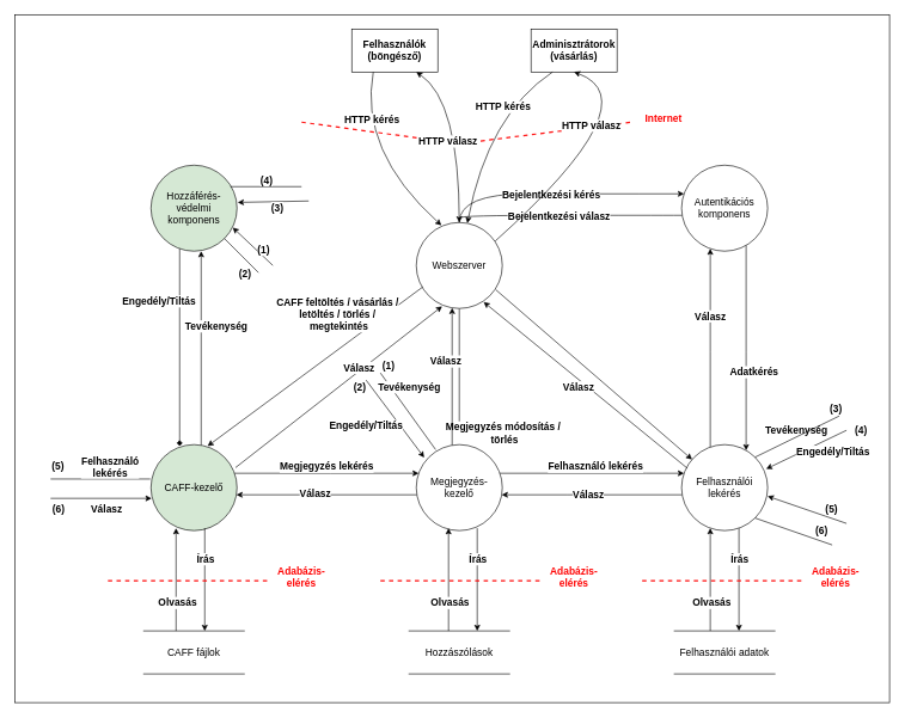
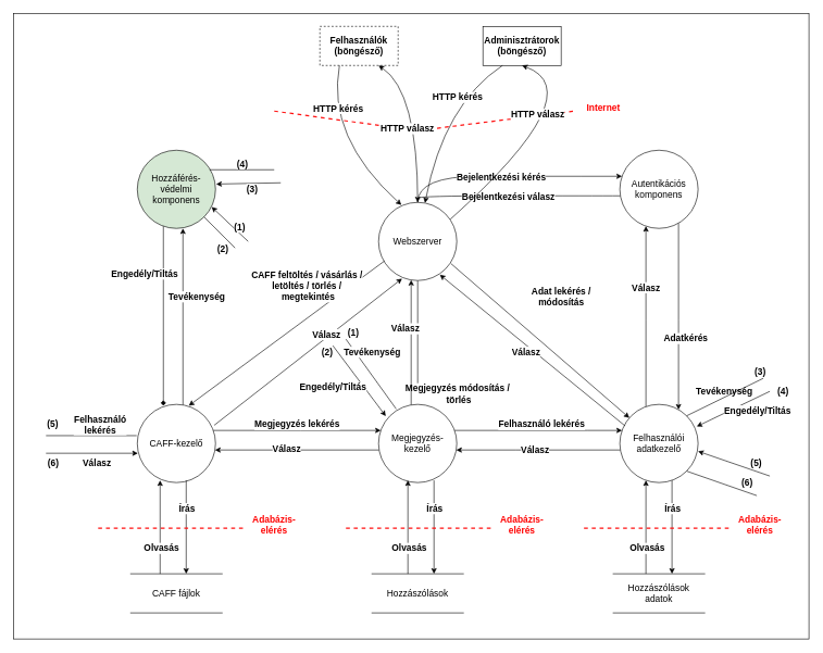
- <mxCell id="4" value="&lt;font style=&quot;font-size: 14px;&quot;&gt;&lt;b&gt;Felhasználók (böngésző)&lt;/b&gt;&lt;/font&gt;" style="rounded=0;whiteSpace=wrap;html=1;" vertex="1" parent="1"><mxGeometry x="490" y="40" width="120" height="60" as="geometry" /></mxCell>
+ <mxCell id="4" value="&lt;font style=&quot;font-size: 14px;&quot;&gt;&lt;b&gt;Felhasználók (böngésző)&lt;/b&gt;&lt;/font&gt;" style="rounded=0;whiteSpace=wrap;html=1;dashed=1;" vertex="1" parent="1"><mxGeometry x="490" y="40" width="120" height="60" as="geometry" /></mxCell>
- <mxCell id="99" value="&lt;font style=&quot;font-size: 14px;&quot;&gt;&lt;b&gt;Adminisztrátorok (vásárlás)&lt;/b&gt;&lt;/font&gt;" style="rounded=0;whiteSpace=wrap;html=1;" vertex="1" parent="1"><mxGeometry x="740" y="40" width="120" height="60" as="geometry" /></mxCell>
+ <mxCell id="99" value="&lt;font style=&quot;font-size: 14px;&quot;&gt;&lt;b&gt;Adminisztrátorok (böngésző)&lt;/b&gt;&lt;/font&gt;" style="rounded=0;whiteSpace=wrap;html=1;" vertex="1" parent="1"><mxGeometry x="740" y="40" width="120" height="60" as="geometry" /></mxCell>
+ <mxCell id="48" value="&lt;b&gt;Adat lekérés /&lt;br&gt;módosítás&lt;br&gt;&lt;/b&gt;" style="text;html=1;align=center;verticalAlign=middle;resizable=0;points=[];autosize=1;strokeColor=none;fillColor=none;fontSize=14;fontColor=#000000;" vertex="1" parent="1"><mxGeometry x="800" y="430" width="120" height="50" as="geometry" /></mxCell>
- <mxCell id="39" value="&lt;font style=&quot;font-size: 14px;&quot;&gt;CAFF-kezelő&lt;/font&gt;" style="ellipse;whiteSpace=wrap;html=1;aspect=fixed;fillColor=#d5e8d4;" vertex="1" parent="1"><mxGeometry x="210" y="620" width="120" height="120" as="geometry" /></mxCell>
+ <mxCell id="39" value="&lt;font style=&quot;font-size: 14px;&quot;&gt;CAFF-kezelő&lt;/font&gt;" style="ellipse;whiteSpace=wrap;html=1;aspect=fixed;" vertex="1" parent="1"><mxGeometry x="210" y="620" width="120" height="120" as="geometry" /></mxCell>
- <mxCell id="21" value="&lt;font style=&quot;font-size: 14px;&quot;&gt;Felhasználói lekérés&lt;/font&gt;" style="ellipse;whiteSpace=wrap;html=1;aspect=fixed;" vertex="1" parent="1"><mxGeometry x="950" y="620" width="120" height="120" as="geometry" /></mxCell>
+ <mxCell id="21" value="&lt;font style=&quot;font-size: 14px;&quot;&gt;Felhasználói adatkezelő&lt;/font&gt;" style="ellipse;whiteSpace=wrap;html=1;aspect=fixed;" vertex="1" parent="1"><mxGeometry x="950" y="620" width="120" height="120" as="geometry" /></mxCell>
- <mxCell id="24" value="&lt;font style=&quot;font-size: 14px;&quot;&gt;Felhasználói adatok&lt;/font&gt;" style="shape=partialRectangle;whiteSpace=wrap;html=1;left=0;right=0;fillColor=none;" vertex="1" parent="1"><mxGeometry x="940" y="880" width="140" height="60" as="geometry" /></mxCell>
+ <mxCell id="24" value="&lt;font style=&quot;font-size: 14px;&quot;&gt;Hozzászólások adatok&lt;/font&gt;" style="shape=partialRectangle;whiteSpace=wrap;html=1;left=0;right=0;fillColor=none;" vertex="1" parent="1"><mxGeometry x="940" y="880" width="140" height="60" as="geometry" /></mxCell>
